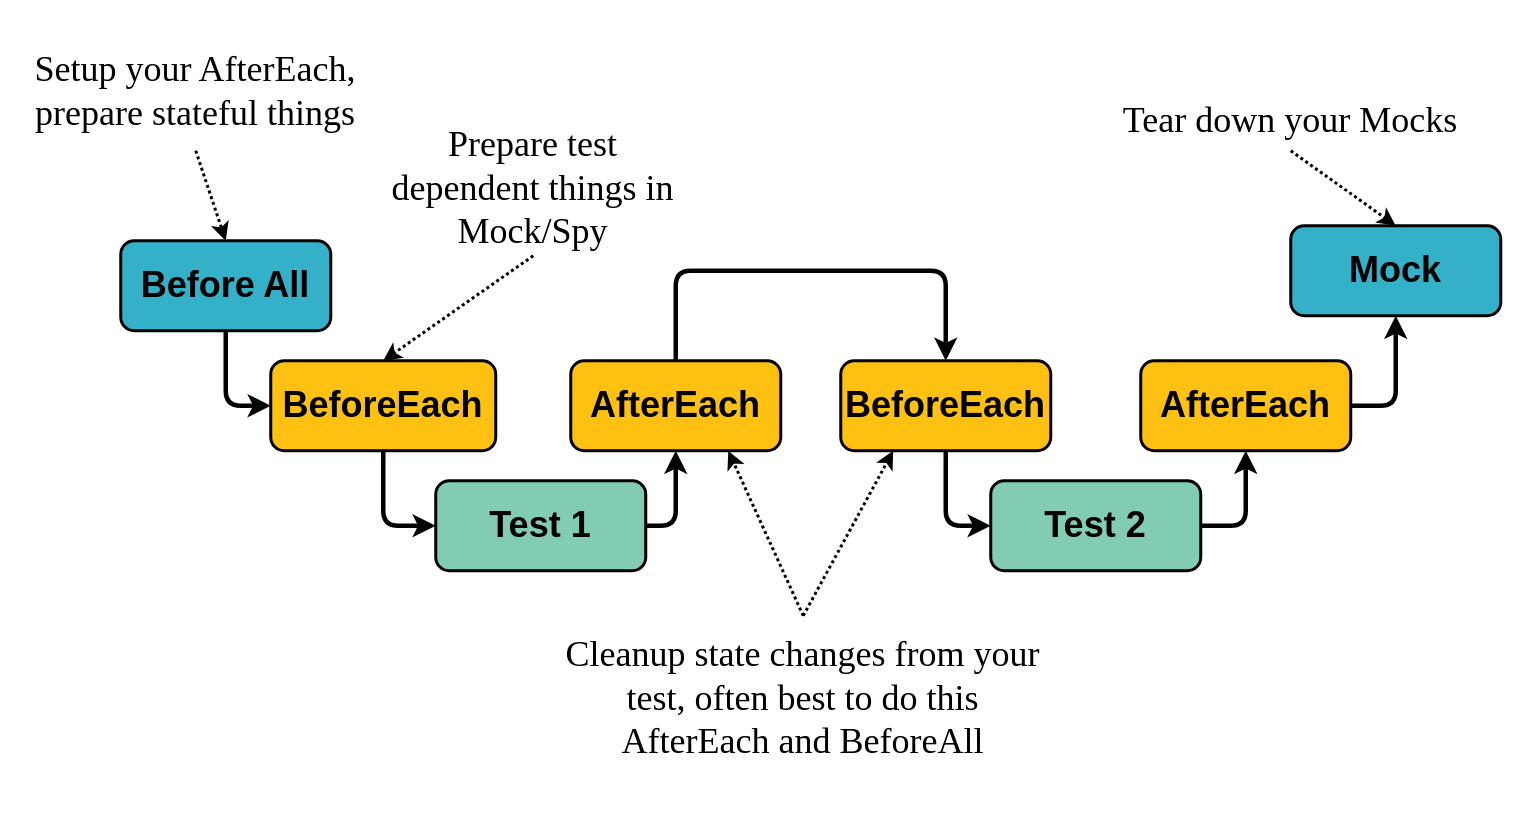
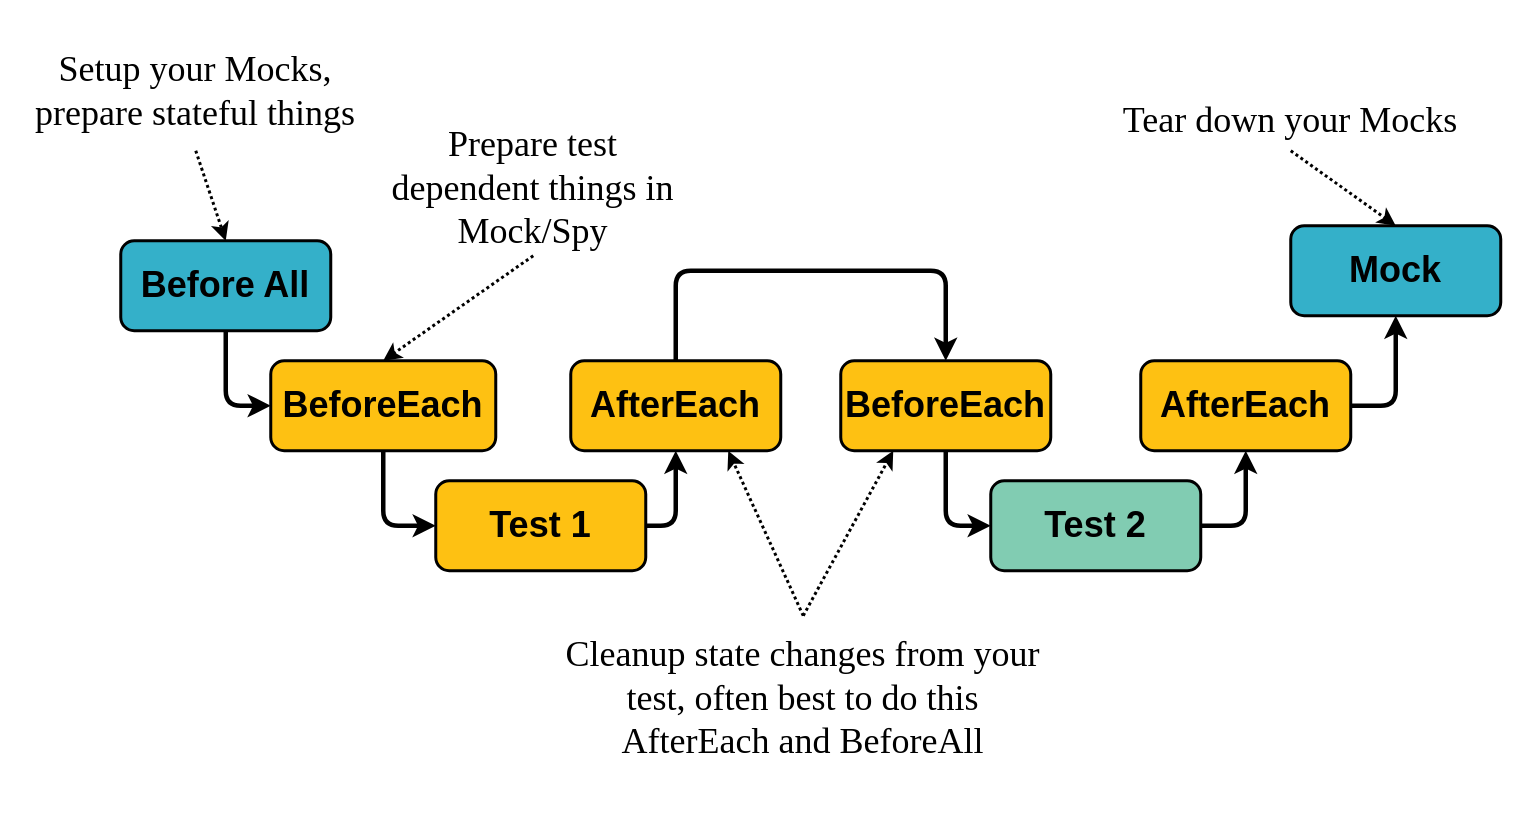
- <mxCell id="17" value="Setup your AfterEach, &lt;br style=&quot;font-size: 24px;&quot;&gt;prepare stateful things" style="text;html=1;strokeColor=none;fillColor=none;align=center;verticalAlign=middle;whiteSpace=wrap;rounded=0;fontSize=24;fontFamily=Times New Roman;" parent="1" vertex="1"><mxGeometry x="20" y="20" width="220" height="80" as="geometry" /></mxCell>
+ <mxCell id="17" value="Setup your Mocks, &lt;br style=&quot;font-size: 24px;&quot;&gt;prepare stateful things" style="text;html=1;strokeColor=none;fillColor=none;align=center;verticalAlign=middle;whiteSpace=wrap;rounded=0;fontSize=24;fontFamily=Times New Roman;" parent="1" vertex="1"><mxGeometry x="20" y="20" width="220" height="80" as="geometry" /></mxCell>
- <mxCell id="4" value="Test 1" style="rounded=1;whiteSpace=wrap;html=1;fontSize=24;fontStyle=1;fillColor=#81CCB2;strokeColor=#000000;strokeWidth=2;" parent="1" vertex="1"><mxGeometry x="290" y="320" width="140" height="60" as="geometry" /></mxCell>
+ <mxCell id="4" value="Test 1" style="rounded=1;whiteSpace=wrap;html=1;fontSize=24;fontStyle=1;fillColor=#fec112;strokeColor=#000000;strokeWidth=2;" parent="1" vertex="1"><mxGeometry x="290" y="320" width="140" height="60" as="geometry" /></mxCell>
